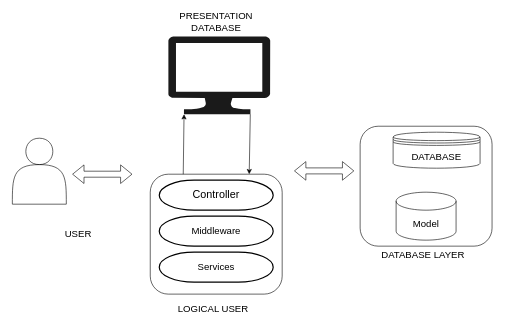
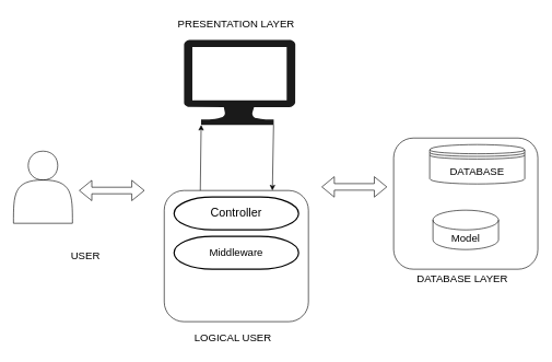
- <mxCell id="20" value="&lt;font style=&quot;font-size: 16px;&quot;&gt;PRESENTATION DATABASE&lt;/font&gt;" style="text;html=1;align=center;verticalAlign=middle;whiteSpace=wrap;rounded=0;" vertex="1" parent="1"><mxGeometry x="255" y="20" width="210" height="30" as="geometry" /></mxCell>
+ <mxCell id="20" value="&lt;font style=&quot;font-size: 16px;&quot;&gt;PRESENTATION LAYER&lt;/font&gt;" style="text;html=1;align=center;verticalAlign=middle;whiteSpace=wrap;rounded=0;" vertex="1" parent="1"><mxGeometry x="255" y="20" width="210" height="30" as="geometry" /></mxCell>
- <mxCell id="5" value="&lt;font style=&quot;font-size: 16px;&quot;&gt;Model&lt;/font&gt;" style="shape=cylinder3;whiteSpace=wrap;html=1;boundedLbl=1;backgroundOutline=1;size=15;" vertex="1" parent="3"><mxGeometry x="60" y="110" width="100" height="80" as="geometry" /></mxCell>
+ <mxCell id="5" value="&lt;font style=&quot;font-size: 16px;&quot;&gt;Model&lt;/font&gt;" style="shape=cylinder3;whiteSpace=wrap;html=1;boundedLbl=1;backgroundOutline=1;size=15;" vertex="1" parent="3"><mxGeometry x="60" y="110" width="100" height="60" as="geometry" /></mxCell>
- <mxCell id="14" value="&lt;font style=&quot;font-size: 16px;&quot;&gt;Services&lt;/font&gt;" style="strokeWidth=2;html=1;shape=mxgraph.flowchart.terminator;whiteSpace=wrap;" vertex="1" parent="11"><mxGeometry y="120" width="190" height="50" as="geometry" /></mxCell>
